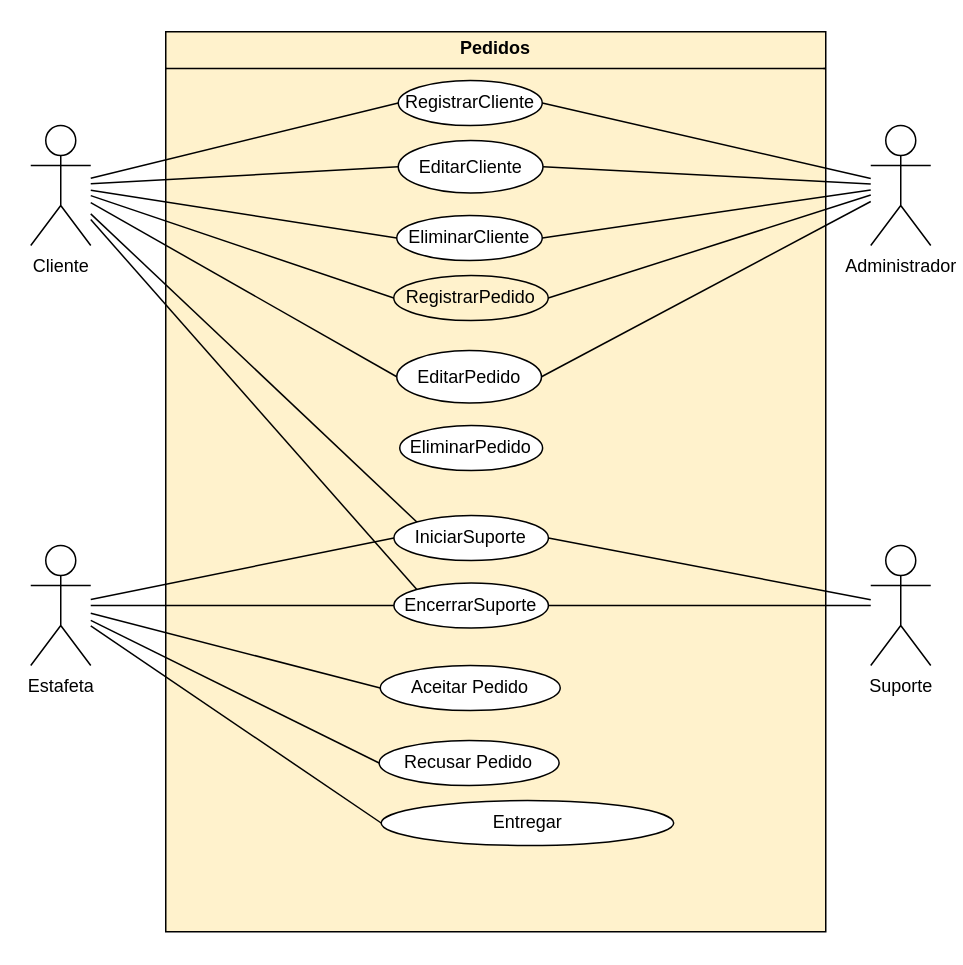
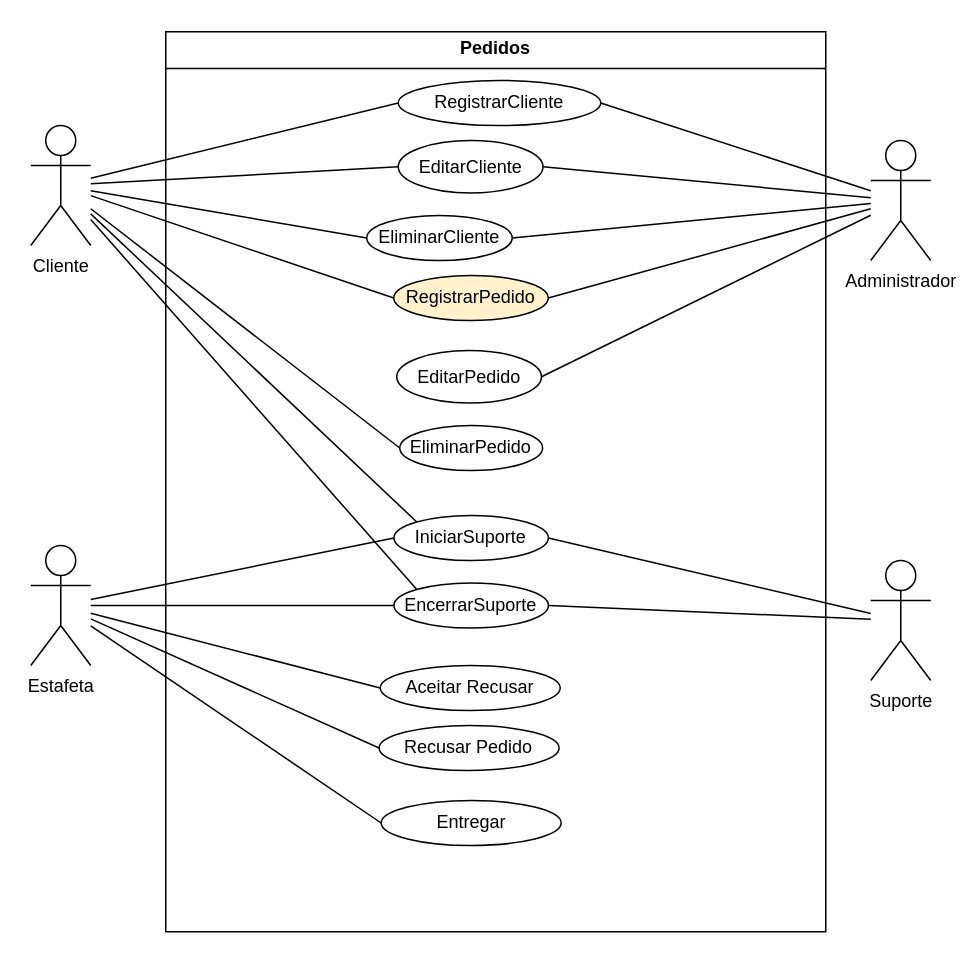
- <mxCell id="5" value="&lt;font style=&quot;vertical-align: inherit;&quot;&gt;&lt;font style=&quot;vertical-align: inherit;&quot;&gt;&lt;font style=&quot;vertical-align: inherit;&quot;&gt;&lt;font style=&quot;vertical-align: inherit;&quot;&gt;RegistrarCliente&lt;/font&gt;&lt;/font&gt;&lt;/font&gt;&lt;/font&gt;" style="ellipse;whiteSpace=wrap;html=1;align=center;" vertex="1" parent="1"><mxGeometry x="265" y="53" width="96" height="30" as="geometry" /></mxCell>
+ <mxCell id="5" value="&lt;font style=&quot;vertical-align: inherit;&quot;&gt;&lt;font style=&quot;vertical-align: inherit;&quot;&gt;&lt;font style=&quot;vertical-align: inherit;&quot;&gt;&lt;font style=&quot;vertical-align: inherit;&quot;&gt;RegistrarCliente&lt;/font&gt;&lt;/font&gt;&lt;/font&gt;&lt;/font&gt;" style="ellipse;whiteSpace=wrap;html=1;align=center;" vertex="1" parent="1"><mxGeometry x="265" y="53" width="135" height="30" as="geometry" /></mxCell>
- <mxCell id="4" value="Administrador" style="shape=umlActor;verticalLabelPosition=bottom;verticalAlign=top;html=1;outlineConnect=0;" vertex="1" parent="1"><mxGeometry x="580" y="83" width="40" height="80" as="geometry" /></mxCell>
+ <mxCell id="4" value="Administrador" style="shape=umlActor;verticalLabelPosition=bottom;verticalAlign=top;html=1;outlineConnect=0;" vertex="1" parent="1"><mxGeometry x="580" y="93" width="40" height="80" as="geometry" /></mxCell>
- <mxCell id="7" value="&lt;font style=&quot;vertical-align: inherit;&quot;&gt;&lt;font style=&quot;vertical-align: inherit;&quot;&gt;EliminarCliente&lt;/font&gt;&lt;/font&gt;" style="ellipse;whiteSpace=wrap;html=1;align=center;" vertex="1" parent="1"><mxGeometry x="264" y="143" width="97" height="30" as="geometry" /></mxCell>
+ <mxCell id="7" value="&lt;font style=&quot;vertical-align: inherit;&quot;&gt;&lt;font style=&quot;vertical-align: inherit;&quot;&gt;EliminarCliente&lt;/font&gt;&lt;/font&gt;" style="ellipse;whiteSpace=wrap;html=1;align=center;" vertex="1" parent="1"><mxGeometry x="244" y="143" width="97" height="30" as="geometry" /></mxCell>
- <mxCell id="18" value="" style="endArrow=none;html=1;rounded=0;entryX=0;entryY=0.5;entryDx=0;entryDy=0;" edge="1" parent="1" source="3" target="12"><mxGeometry relative="1" as="geometry"><mxPoint x="70" y="253" as="sourcePoint" /><mxPoint x="272" y="288" as="targetPoint" /></mxGeometry></mxCell>
+ <mxCell id="19" value="" style="endArrow=none;html=1;rounded=0;entryX=0;entryY=0.5;entryDx=0;entryDy=0;" edge="1" parent="1" source="3" target="13"><mxGeometry relative="1" as="geometry"><mxPoint x="60" y="253" as="sourcePoint" /><mxPoint x="275" y="331" as="targetPoint" /></mxGeometry></mxCell>
- <mxCell id="2" value="&lt;p style=&quot;margin: 4px 0px 0px; text-align: center;&quot;&gt;&lt;b&gt;Pedidos&lt;/b&gt;&lt;/p&gt;&lt;hr size=&quot;1&quot; style=&quot;border-style:solid;&quot;&gt;&lt;p style=&quot;margin:0px;margin-left:8px;&quot;&gt;&lt;br&gt;&lt;/p&gt;" style="verticalAlign=top;align=left;overflow=fill;html=1;whiteSpace=wrap;fillColor=#fff2cc;" vertex="1" parent="1"><mxGeometry x="110" y="20.5" width="440" height="600" as="geometry" /></mxCell>
+ <mxCell id="2" value="&lt;p style=&quot;margin: 4px 0px 0px; text-align: center;&quot;&gt;&lt;b&gt;Pedidos&lt;/b&gt;&lt;/p&gt;&lt;hr size=&quot;1&quot; style=&quot;border-style:solid;&quot;&gt;&lt;p style=&quot;margin:0px;margin-left:8px;&quot;&gt;&lt;br&gt;&lt;/p&gt;" style="verticalAlign=top;align=left;overflow=fill;html=1;whiteSpace=wrap;" vertex="1" parent="1"><mxGeometry x="110" y="20.5" width="440" height="600" as="geometry" /></mxCell>
- <mxCell id="22" value="Suporte" style="shape=umlActor;verticalLabelPosition=bottom;verticalAlign=top;html=1;outlineConnect=0;" vertex="1" parent="1"><mxGeometry x="580" y="363" width="40" height="80" as="geometry" /></mxCell>
+ <mxCell id="22" value="Suporte" style="shape=umlActor;verticalLabelPosition=bottom;verticalAlign=top;html=1;outlineConnect=0;" vertex="1" parent="1"><mxGeometry x="580" y="373" width="40" height="80" as="geometry" /></mxCell>
- <mxCell id="32" value="Aceitar Pedido" style="ellipse;whiteSpace=wrap;html=1;align=center;" vertex="1" parent="1"><mxGeometry x="253" y="443" width="120" height="30" as="geometry" /></mxCell>
+ <mxCell id="32" value="Aceitar Recusar" style="ellipse;whiteSpace=wrap;html=1;align=center;" vertex="1" parent="1"><mxGeometry x="253" y="443" width="120" height="30" as="geometry" /></mxCell>
- <mxCell id="33" value="Recusar Pedido" style="ellipse;whiteSpace=wrap;html=1;align=center;" vertex="1" parent="1"><mxGeometry x="252.25" y="493" width="120" height="30" as="geometry" /></mxCell>
+ <mxCell id="33" value="Recusar Pedido" style="ellipse;whiteSpace=wrap;html=1;align=center;" vertex="1" parent="1"><mxGeometry x="252.25" y="483" width="120" height="30" as="geometry" /></mxCell>
- <mxCell id="36" value="&lt;font style=&quot;vertical-align: inherit;&quot;&gt;&lt;font style=&quot;vertical-align: inherit;&quot;&gt;Entregar&lt;/font&gt;&lt;/font&gt;" style="ellipse;whiteSpace=wrap;html=1;align=center;" vertex="1" parent="1"><mxGeometry x="253.62" y="533" width="195" height="30" as="geometry" /></mxCell>
+ <mxCell id="36" value="&lt;font style=&quot;vertical-align: inherit;&quot;&gt;&lt;font style=&quot;vertical-align: inherit;&quot;&gt;Entregar&lt;/font&gt;&lt;/font&gt;" style="ellipse;whiteSpace=wrap;html=1;align=center;" vertex="1" parent="1"><mxGeometry x="253.62" y="533" width="120" height="30" as="geometry" /></mxCell>
